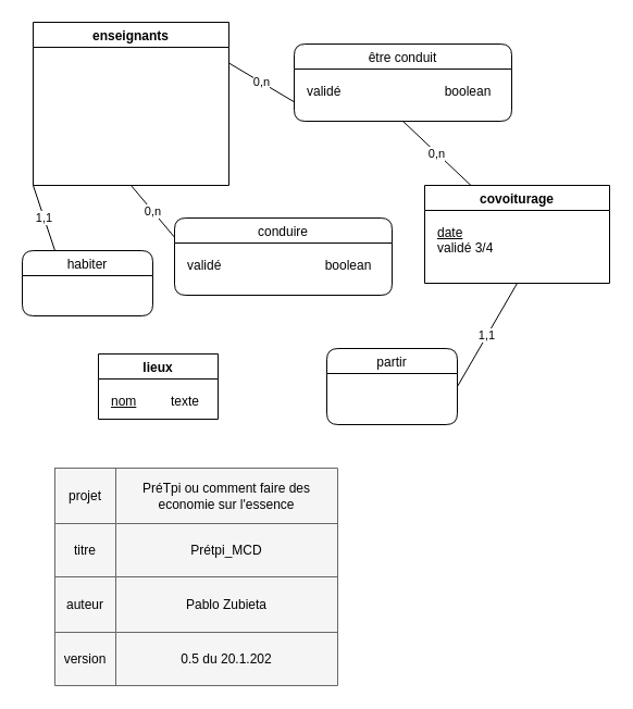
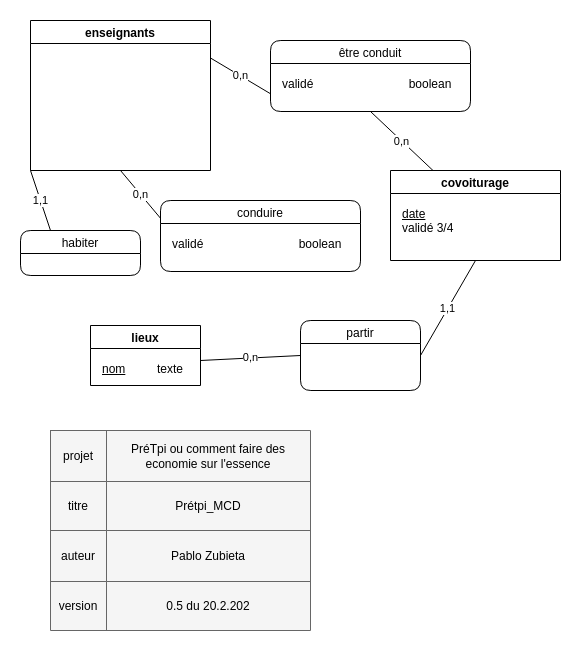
- <mxCell id="27" value="habiter" style="swimlane;rounded=1;fontStyle=0;startSize=23;" parent="1" vertex="1"><mxGeometry x="20" y="230" width="120" height="60" as="geometry" /></mxCell>
+ <mxCell id="27" value="habiter" style="swimlane;rounded=1;fontStyle=0;startSize=23;" parent="1" vertex="1"><mxGeometry x="20" y="230" width="120" height="45" as="geometry" /></mxCell>
+ <mxCell id="31" value="0,n" style="endArrow=none;html=1;entryX=1;entryY=0.25;entryDx=0;entryDy=0;exitX=0;exitY=0.5;exitDx=0;exitDy=0;" parent="1" source="30" target="25" edge="1"><mxGeometry width="50" height="50" relative="1" as="geometry"><mxPoint x="680" y="480" as="sourcePoint" /><mxPoint x="440" y="540" as="targetPoint" /></mxGeometry></mxCell>
- <mxCell id="17" value="0.5 du 20.1.202" style="shape=partialRectangle;html=1;whiteSpace=wrap;connectable=0;fillColor=none;top=0;left=0;bottom=0;right=0;overflow=hidden;" parent="15" vertex="1"><mxGeometry x="56" width="204" height="49" as="geometry"><mxRectangle width="204" height="49" as="alternateBounds" /></mxGeometry></mxCell>
+ <mxCell id="17" value="0.5 du 20.2.202" style="shape=partialRectangle;html=1;whiteSpace=wrap;connectable=0;fillColor=none;top=0;left=0;bottom=0;right=0;overflow=hidden;" parent="15" vertex="1"><mxGeometry x="56" width="204" height="49" as="geometry"><mxRectangle width="204" height="49" as="alternateBounds" /></mxGeometry></mxCell>
